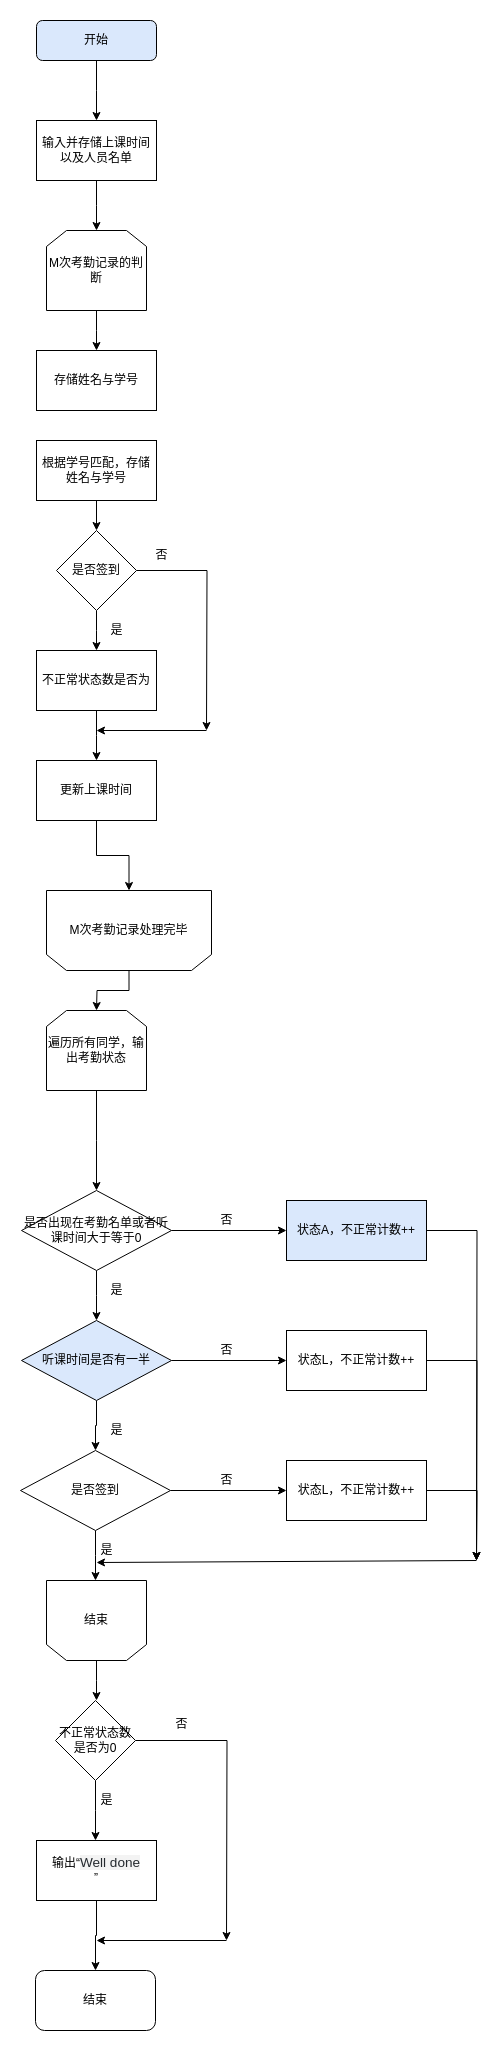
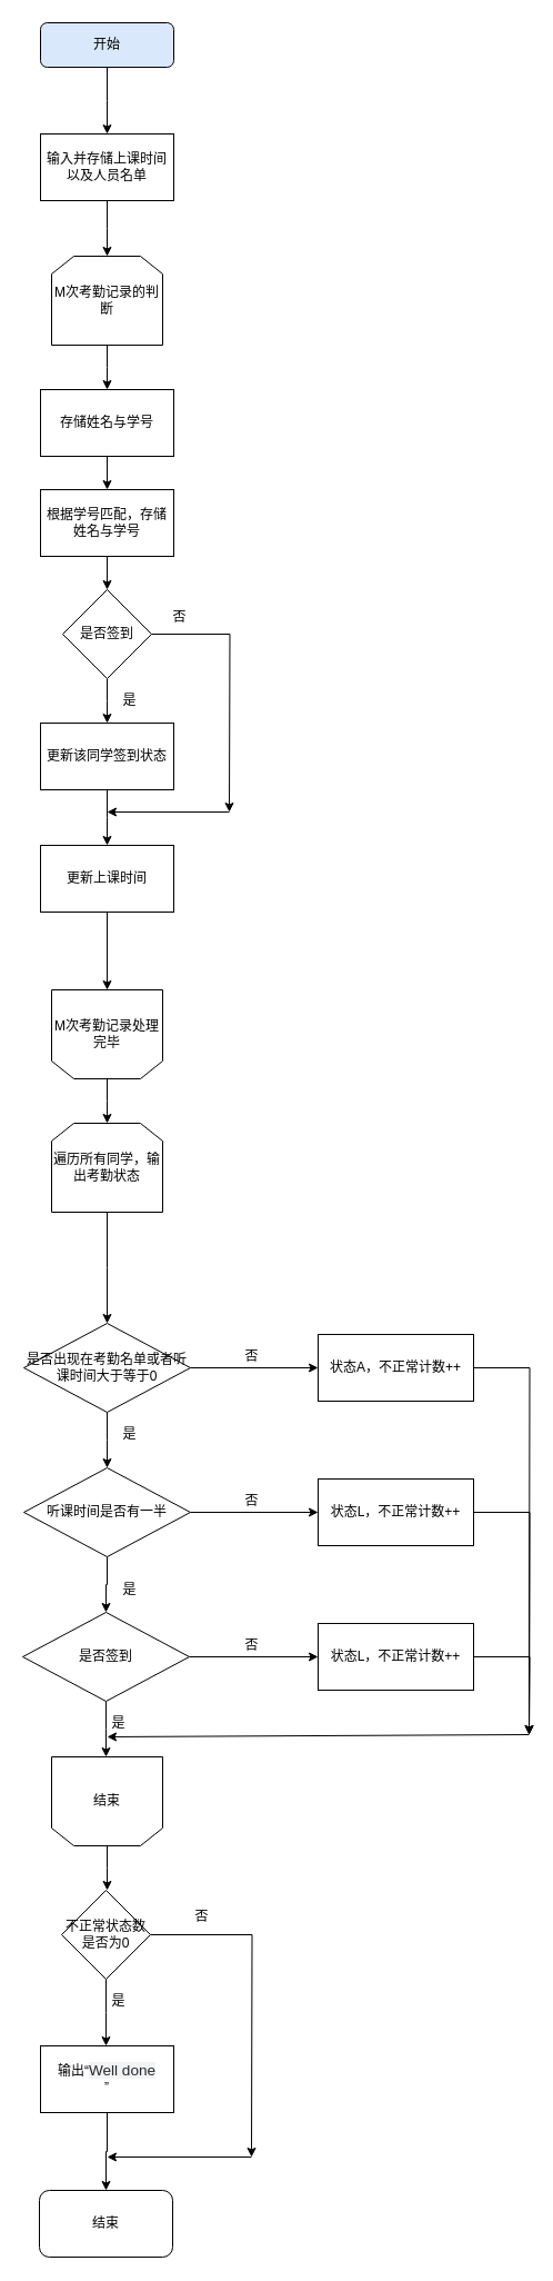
+ <mxCell id="10" style="edgeStyle=orthogonalEdgeStyle;rounded=0;orthogonalLoop=1;jettySize=auto;html=1;exitX=0.5;exitY=1;exitDx=0;exitDy=0;entryX=0.5;entryY=0;entryDx=0;entryDy=0;" edge="1" parent="1" source="11" target="13"><mxGeometry relative="1" as="geometry" /></mxCell>
- <mxCell id="18" value="不正常状态数是否为" style="whiteSpace=wrap;html=1;" vertex="1" parent="1"><mxGeometry x="36" y="650" width="120" height="60" as="geometry" /></mxCell>
+ <mxCell id="18" value="更新该同学签到状态" style="whiteSpace=wrap;html=1;" vertex="1" parent="1"><mxGeometry x="36" y="650" width="120" height="60" as="geometry" /></mxCell>
- <mxCell id="9" value="M次考勤记录处理完毕" style="shape=loopLimit;whiteSpace=wrap;html=1;direction=west;" vertex="1" parent="1"><mxGeometry x="46" y="890" width="165" height="80" as="geometry" /></mxCell>
+ <mxCell id="9" value="M次考勤记录处理完毕" style="shape=loopLimit;whiteSpace=wrap;html=1;direction=west;" vertex="1" parent="1"><mxGeometry x="46" y="890" width="100" height="80" as="geometry" /></mxCell>
- <mxCell id="41" value="状态A，不正常计数++" style="whiteSpace=wrap;html=1;fillColor=#dae8fc;" vertex="1" parent="1"><mxGeometry x="286" y="1200" width="140" height="60" as="geometry" /></mxCell>
+ <mxCell id="41" value="状态A，不正常计数++" style="whiteSpace=wrap;html=1;" vertex="1" parent="1"><mxGeometry x="286" y="1200" width="140" height="60" as="geometry" /></mxCell>
- <mxCell id="32" value="听课时间是否有一半" style="rhombus;whiteSpace=wrap;html=1;fillColor=#dae8fc;" vertex="1" parent="1"><mxGeometry x="21" y="1320" width="150" height="80" as="geometry" /></mxCell>
+ <mxCell id="32" value="听课时间是否有一半" style="rhombus;whiteSpace=wrap;html=1;" vertex="1" parent="1"><mxGeometry x="21" y="1320" width="150" height="80" as="geometry" /></mxCell>
